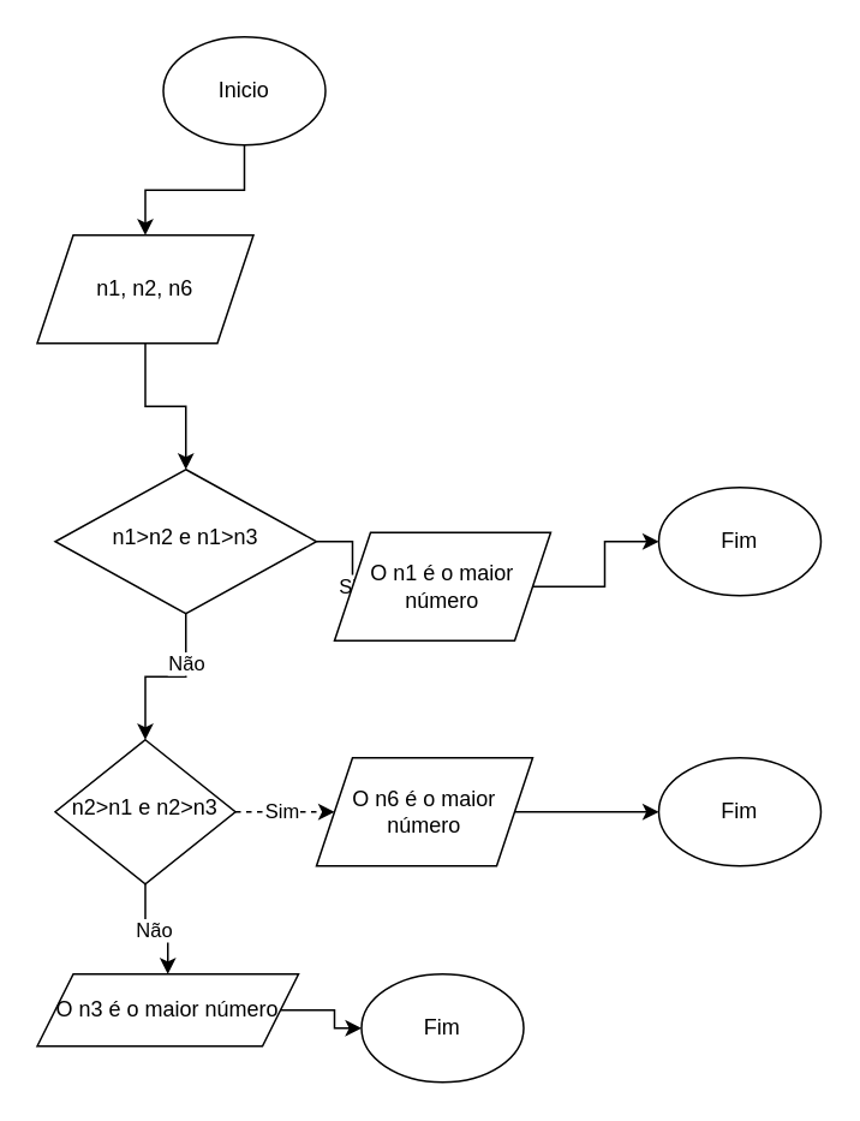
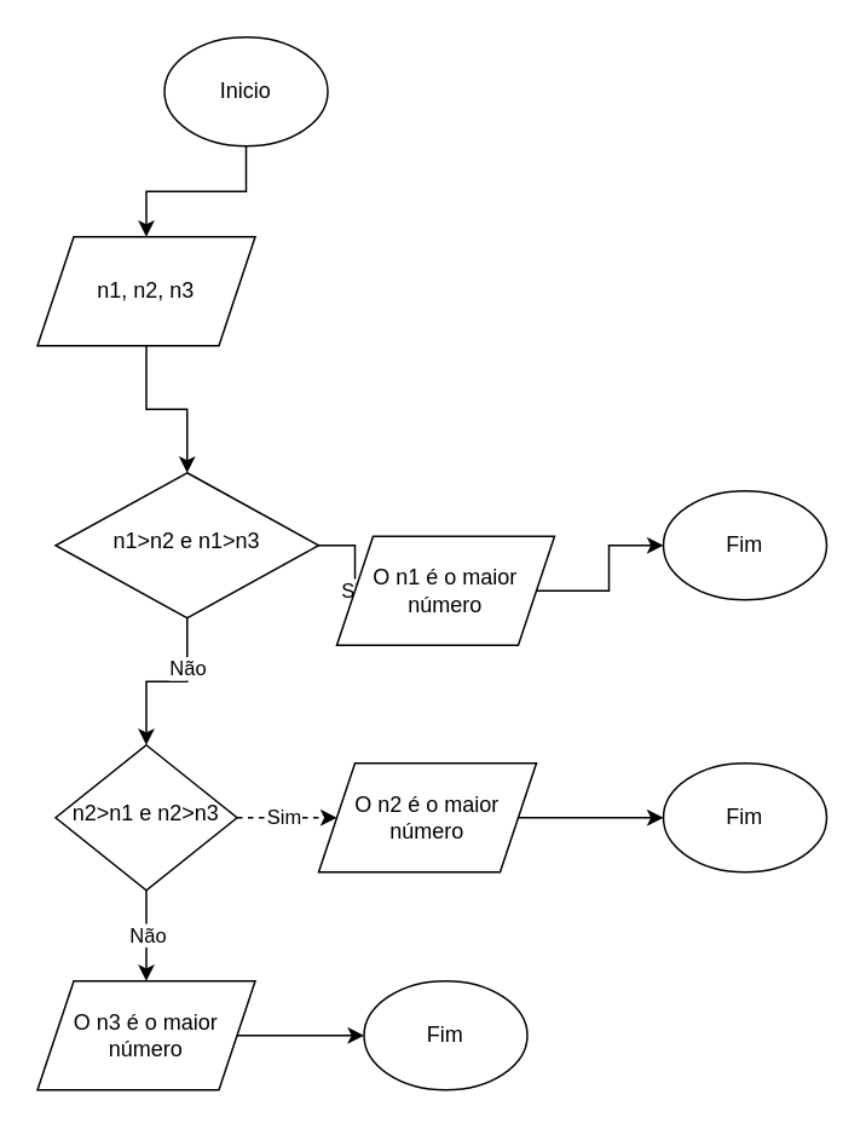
- <mxCell id="15" value="n1, n2, n6" style="shape=parallelogram;perimeter=parallelogramPerimeter;whiteSpace=wrap;html=1;fixedSize=1;" vertex="1" parent="1"><mxGeometry x="20" y="130" width="120" height="60" as="geometry" /></mxCell>
+ <mxCell id="15" value="n1, n2, n3" style="shape=parallelogram;perimeter=parallelogramPerimeter;whiteSpace=wrap;html=1;fixedSize=1;" vertex="1" parent="1"><mxGeometry x="20" y="130" width="120" height="60" as="geometry" /></mxCell>
- <mxCell id="19" value="O n6 é o maior número" style="shape=parallelogram;perimeter=parallelogramPerimeter;whiteSpace=wrap;html=1;fixedSize=1;" vertex="1" parent="1"><mxGeometry x="175" y="420" width="120" height="60" as="geometry" /></mxCell>
+ <mxCell id="19" value="O n2 é o maior número" style="shape=parallelogram;perimeter=parallelogramPerimeter;whiteSpace=wrap;html=1;fixedSize=1;" vertex="1" parent="1"><mxGeometry x="175" y="420" width="120" height="60" as="geometry" /></mxCell>
- <mxCell id="21" value="O n3 é o maior número" style="shape=parallelogram;perimeter=parallelogramPerimeter;whiteSpace=wrap;html=1;fixedSize=1;" vertex="1" parent="1"><mxGeometry x="20" y="540" width="145" height="40" as="geometry" /></mxCell>
+ <mxCell id="21" value="O n3 é o maior número" style="shape=parallelogram;perimeter=parallelogramPerimeter;whiteSpace=wrap;html=1;fixedSize=1;" vertex="1" parent="1"><mxGeometry x="20" y="540" width="120" height="60" as="geometry" /></mxCell>
